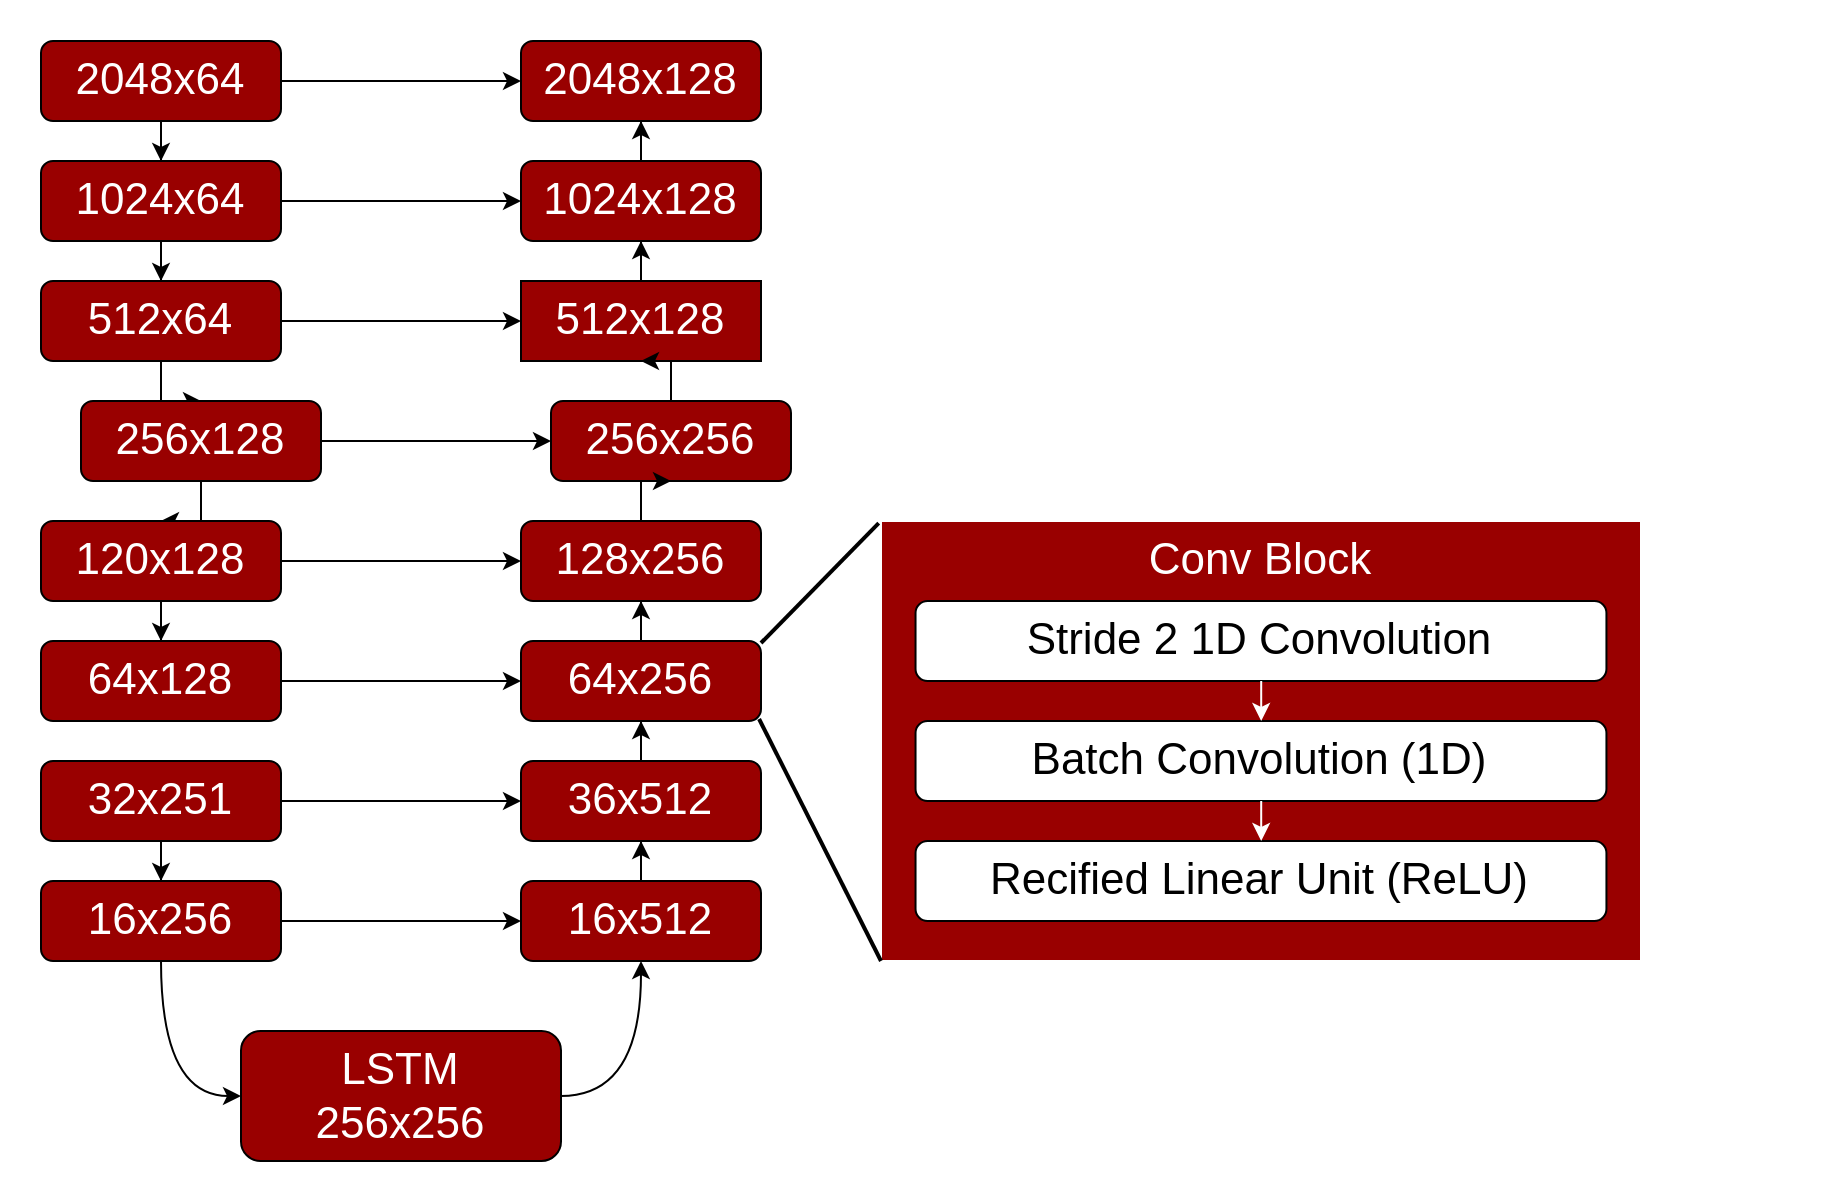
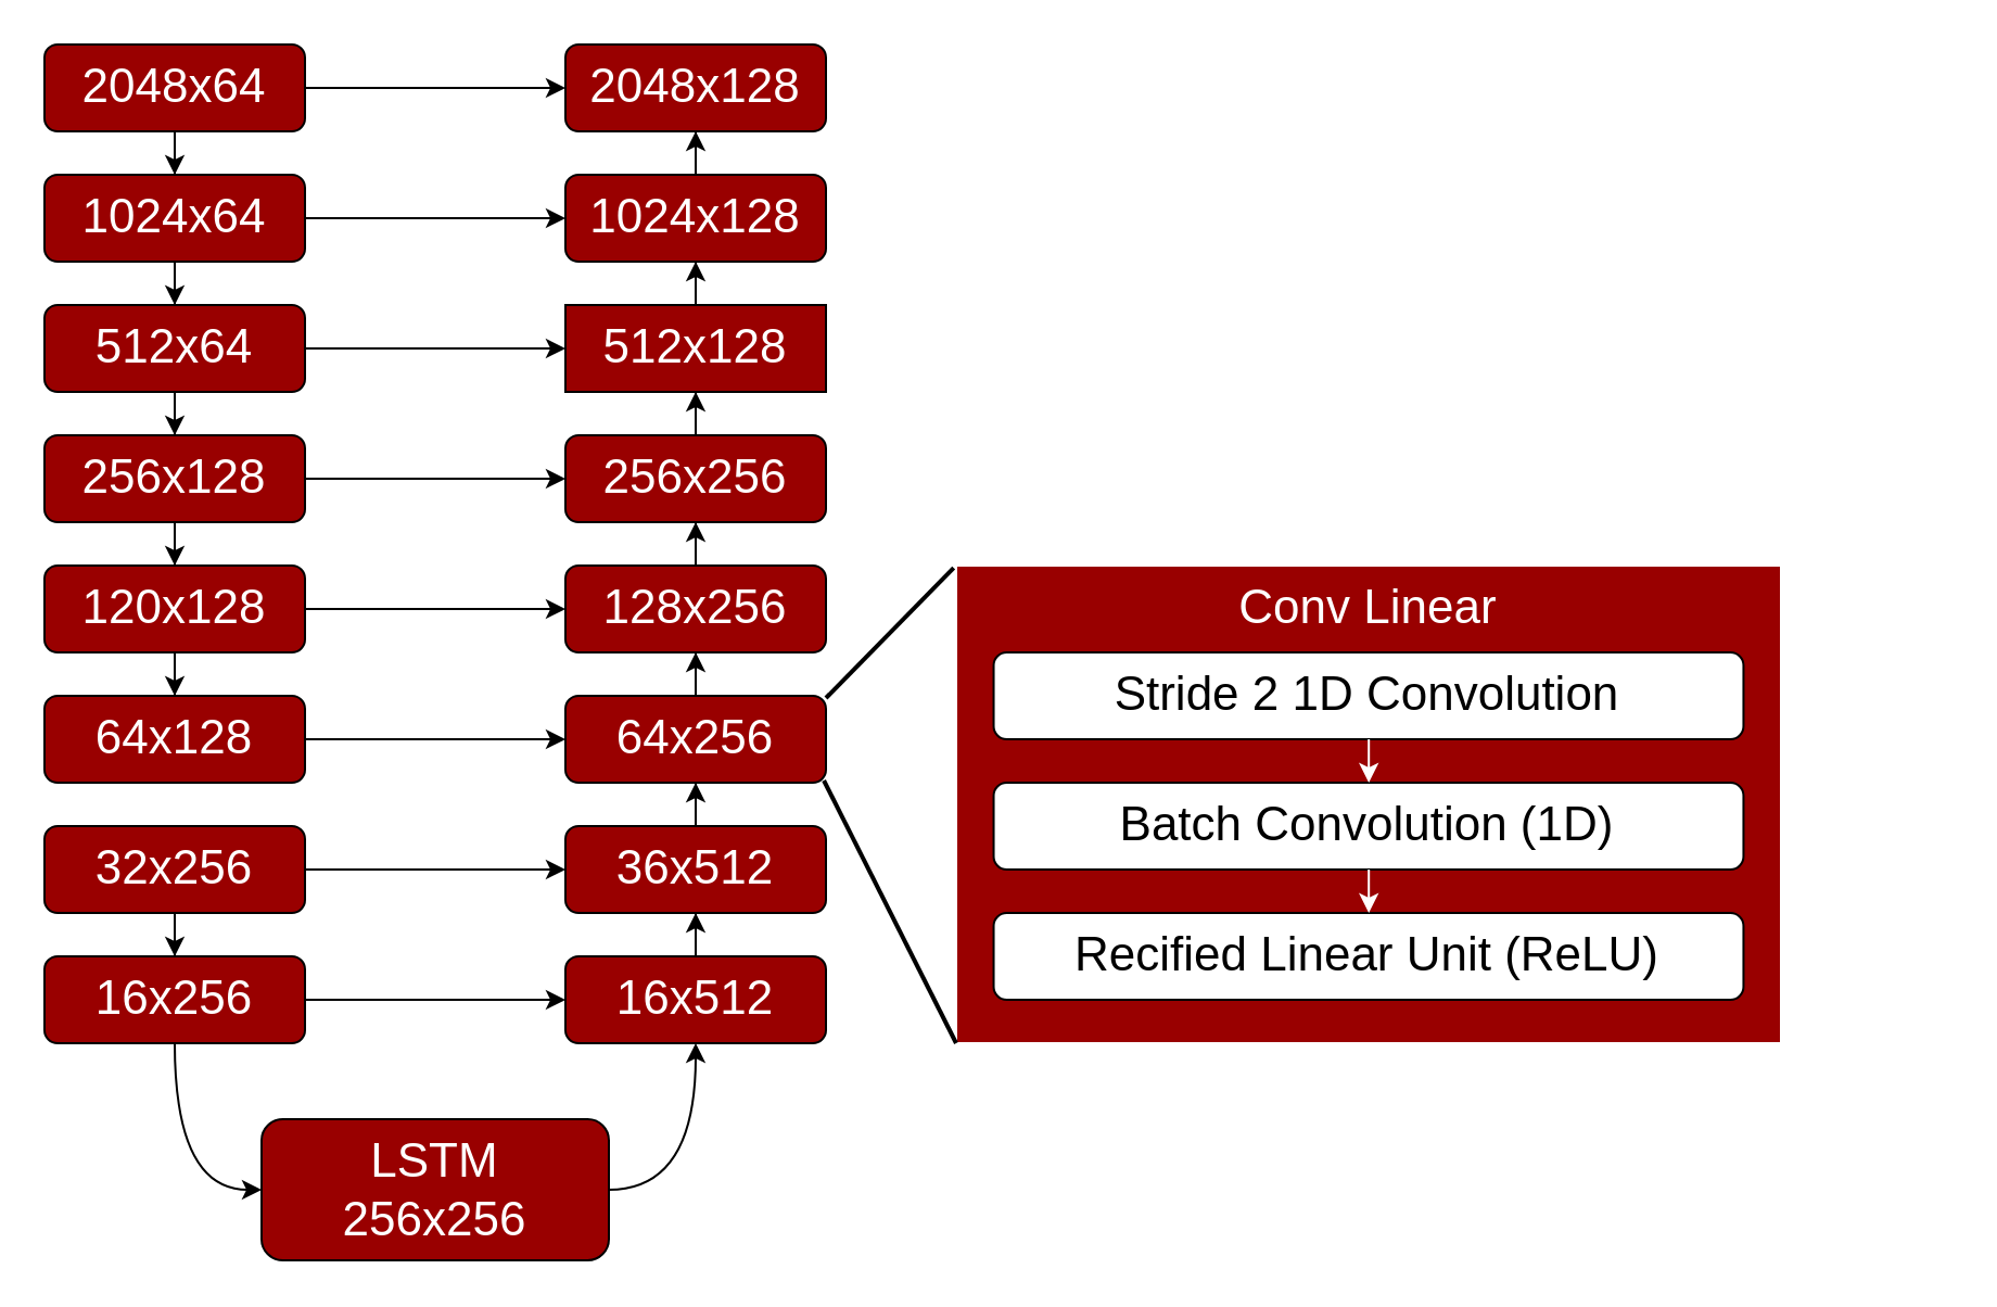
- <mxCell id="13" value="256x128" style="rounded=1;whiteSpace=wrap;html=1;fontSize=22;fillColor=#990000;fontColor=#FFFFFF;" parent="1" vertex="1"><mxGeometry x="40" y="200" width="120" height="40" as="geometry" /></mxCell>
+ <mxCell id="13" value="256x128" style="rounded=1;whiteSpace=wrap;html=1;fontSize=22;fillColor=#990000;fontColor=#FFFFFF;" parent="1" vertex="1"><mxGeometry x="20" y="200" width="120" height="40" as="geometry" /></mxCell>
- <mxCell id="31" value="256x256" style="rounded=1;whiteSpace=wrap;html=1;fontSize=22;fillColor=#990000;fontColor=#FFFFFF;" parent="1" vertex="1"><mxGeometry x="275" y="200" width="120" height="40" as="geometry" /></mxCell>
+ <mxCell id="31" value="256x256" style="rounded=1;whiteSpace=wrap;html=1;fontSize=22;fillColor=#990000;fontColor=#FFFFFF;" parent="1" vertex="1"><mxGeometry x="260" y="200" width="120" height="40" as="geometry" /></mxCell>
- <mxCell id="42" value="Conv Block" style="rounded=0;whiteSpace=wrap;html=1;verticalAlign=top;fontSize=22;fillColor=#990000;strokeColor=#FFFFFF;fontColor=#FFFFFF;" parent="41" vertex="1"><mxGeometry width="380" height="220" as="geometry" /></mxCell>
+ <mxCell id="42" value="Conv Linear" style="rounded=0;whiteSpace=wrap;html=1;verticalAlign=top;fontSize=22;fillColor=#990000;strokeColor=#FFFFFF;fontColor=#FFFFFF;" parent="41" vertex="1"><mxGeometry width="380" height="220" as="geometry" /></mxCell>
- <mxCell id="21" value="32x251" style="rounded=1;whiteSpace=wrap;html=1;fontSize=22;fillColor=#990000;fontColor=#FFFFFF;" parent="1" vertex="1"><mxGeometry x="20" y="380" width="120" height="40" as="geometry" /></mxCell>
+ <mxCell id="21" value="32x256" style="rounded=1;whiteSpace=wrap;html=1;fontSize=22;fillColor=#990000;fontColor=#FFFFFF;" parent="1" vertex="1"><mxGeometry x="20" y="380" width="120" height="40" as="geometry" /></mxCell>
